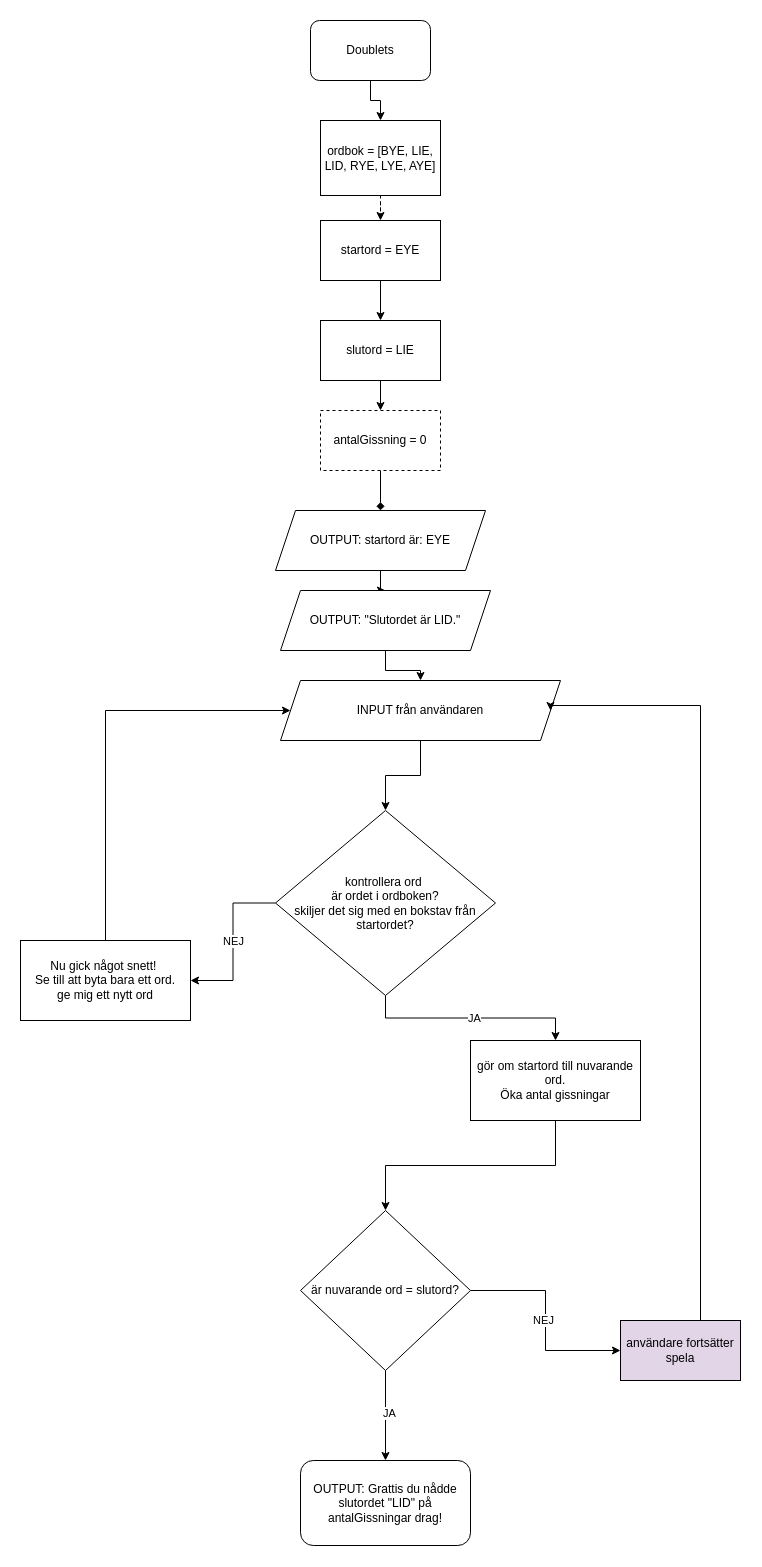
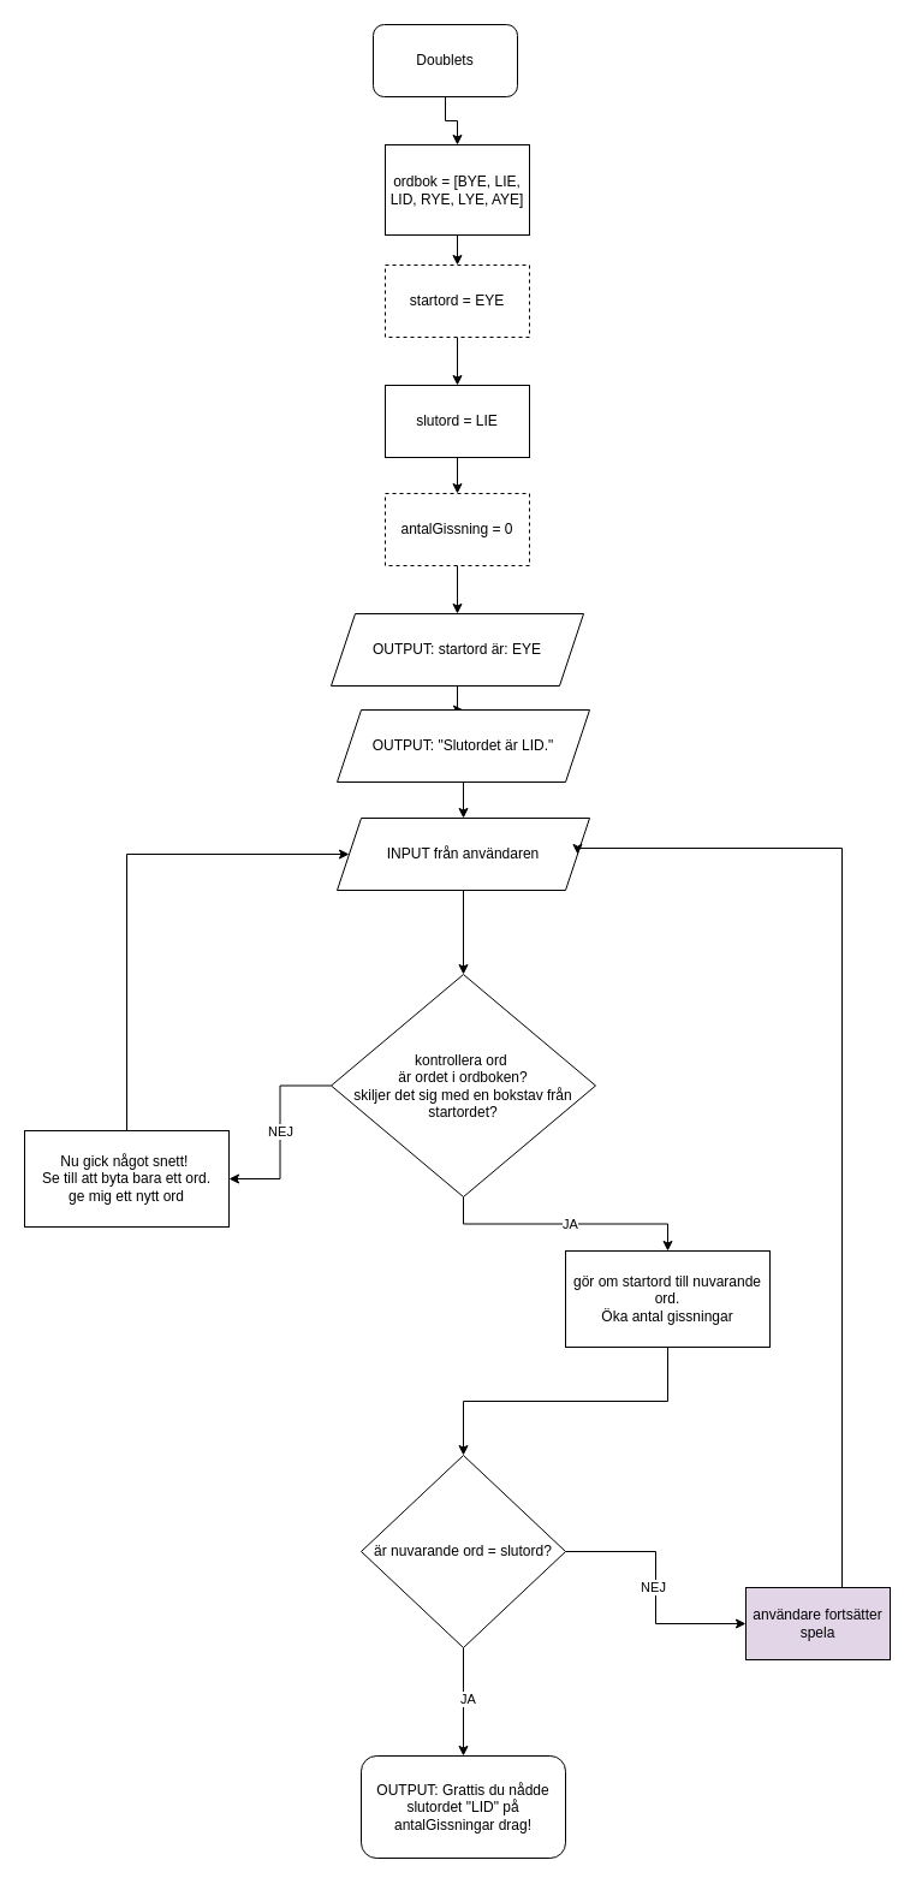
- <mxCell id="8" value="" style="edgeStyle=orthogonalEdgeStyle;rounded=0;orthogonalLoop=1;jettySize=auto;html=1;dashed=1;" edge="1" parent="1" source="9" target="5"><mxGeometry relative="1" as="geometry" /></mxCell>
+ <mxCell id="8" value="" style="edgeStyle=orthogonalEdgeStyle;rounded=0;orthogonalLoop=1;jettySize=auto;html=1;" edge="1" parent="1" source="9" target="5"><mxGeometry relative="1" as="geometry" /></mxCell>
- <mxCell id="5" value="startord = EYE" style="rounded=0;whiteSpace=wrap;html=1;" vertex="1" parent="1"><mxGeometry x="320" y="220" width="120" height="60" as="geometry" /></mxCell>
+ <mxCell id="5" value="startord = EYE" style="rounded=0;whiteSpace=wrap;html=1;dashed=1;" vertex="1" parent="1"><mxGeometry x="320" y="220" width="120" height="60" as="geometry" /></mxCell>
- <mxCell id="32" value="" style="edgeStyle=orthogonalEdgeStyle;rounded=0;orthogonalLoop=1;jettySize=auto;html=1;endArrow=diamond;" edge="1" parent="1" source="33" target="11"><mxGeometry relative="1" as="geometry" /></mxCell>
+ <mxCell id="32" value="" style="edgeStyle=orthogonalEdgeStyle;rounded=0;orthogonalLoop=1;jettySize=auto;html=1;" edge="1" parent="1" source="33" target="11"><mxGeometry relative="1" as="geometry" /></mxCell>
- <mxCell id="15" value="INPUT från användaren" style="shape=parallelogram;perimeter=parallelogramPerimeter;whiteSpace=wrap;html=1;fixedSize=1;rounded=0;" vertex="1" parent="1"><mxGeometry x="280" y="680" width="280" height="60" as="geometry" /></mxCell>
+ <mxCell id="15" value="INPUT från användaren" style="shape=parallelogram;perimeter=parallelogramPerimeter;whiteSpace=wrap;html=1;fixedSize=1;rounded=0;" vertex="1" parent="1"><mxGeometry x="280" y="680" width="210" height="60" as="geometry" /></mxCell>
